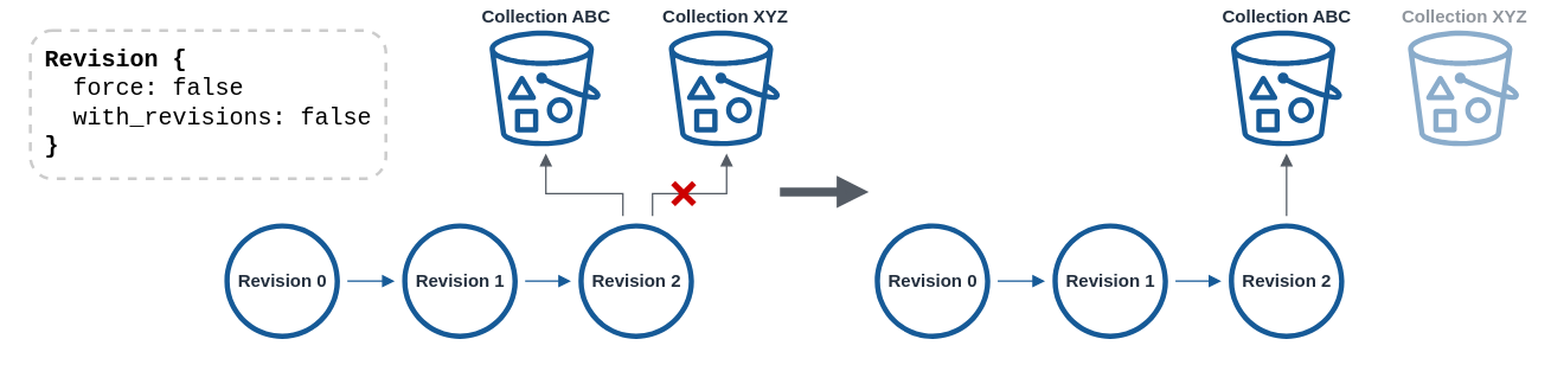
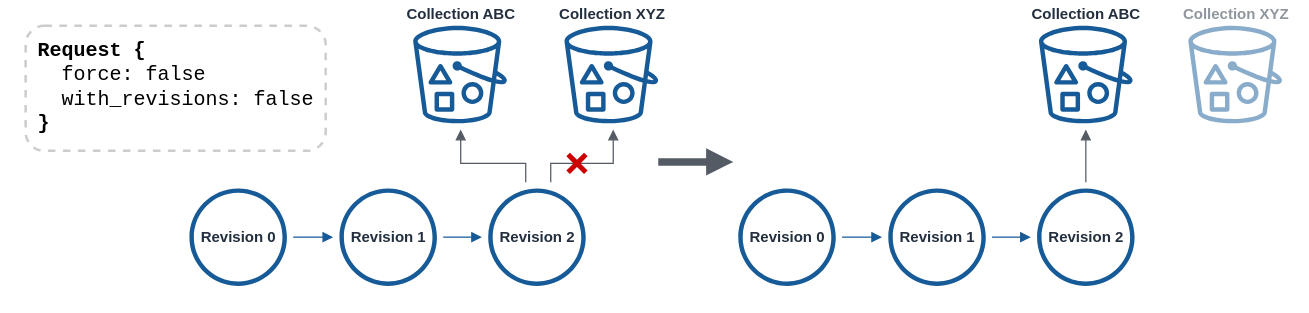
- <mxCell id="21" value="&lt;div style=&quot;font-size: 16px;&quot; align=&quot;left&quot;&gt;&lt;div style=&quot;font-size: 16px;&quot;&gt;&lt;b style=&quot;font-size: 16px;&quot;&gt;&lt;font data-font-src=&quot;https://fonts.googleapis.com/css?family=+Roboto+Mono&quot; style=&quot;font-size: 16px;&quot;&gt;Revision {&lt;/font&gt;&lt;/b&gt;&lt;/div&gt;&lt;/div&gt;&lt;div style=&quot;font-size: 16px;&quot; align=&quot;left&quot;&gt;&lt;div style=&quot;font-size: 16px;&quot;&gt;&lt;b style=&quot;font-size: 16px;&quot;&gt;&lt;font data-font-src=&quot;https://fonts.googleapis.com/css?family=+Roboto+Mono&quot; style=&quot;font-size: 16px;&quot;&gt;&amp;nbsp; &lt;/font&gt;&lt;/b&gt;&lt;font data-font-src=&quot;https://fonts.googleapis.com/css?family=+Roboto+Mono&quot; style=&quot;font-size: 16px;&quot;&gt;force: false&lt;/font&gt;&lt;/div&gt;&lt;div style=&quot;font-size: 16px;&quot;&gt;&lt;font data-font-src=&quot;https://fonts.googleapis.com/css?family=+Roboto+Mono&quot; style=&quot;font-size: 16px;&quot;&gt;&amp;nbsp; with_revisions: false&lt;br style=&quot;font-size: 16px;&quot;&gt;&lt;/font&gt;&lt;/div&gt;&lt;div style=&quot;font-size: 16px;&quot;&gt;&lt;b style=&quot;font-size: 16px;&quot;&gt;&lt;font data-font-src=&quot;https://fonts.googleapis.com/css?family=+Roboto+Mono&quot; style=&quot;font-size: 16px;&quot;&gt;}&lt;/font&gt;&lt;/b&gt;&lt;/div&gt;&lt;/div&gt;" style="text;html=1;strokeColor=#CCCCCC;fillColor=none;align=left;verticalAlign=middle;whiteSpace=wrap;rounded=1;fontFamily=Liberation Mono;fontSource=https%3A%2F%2Ffonts.googleapis.com%2Fcss%3Ffamily%3D%2BRoboto%2BMono;dashed=1;spacing=10;fontSize=16;strokeWidth=2;" parent="1" vertex="1"><mxGeometry x="20" y="20" width="240" height="100" as="geometry" /></mxCell>
+ <mxCell id="21" value="&lt;div style=&quot;font-size: 16px;&quot; align=&quot;left&quot;&gt;&lt;div style=&quot;font-size: 16px;&quot;&gt;&lt;b style=&quot;font-size: 16px;&quot;&gt;&lt;font data-font-src=&quot;https://fonts.googleapis.com/css?family=+Roboto+Mono&quot; style=&quot;font-size: 16px;&quot;&gt;Request {&lt;/font&gt;&lt;/b&gt;&lt;/div&gt;&lt;/div&gt;&lt;div style=&quot;font-size: 16px;&quot; align=&quot;left&quot;&gt;&lt;div style=&quot;font-size: 16px;&quot;&gt;&lt;b style=&quot;font-size: 16px;&quot;&gt;&lt;font data-font-src=&quot;https://fonts.googleapis.com/css?family=+Roboto+Mono&quot; style=&quot;font-size: 16px;&quot;&gt;&amp;nbsp; &lt;/font&gt;&lt;/b&gt;&lt;font data-font-src=&quot;https://fonts.googleapis.com/css?family=+Roboto+Mono&quot; style=&quot;font-size: 16px;&quot;&gt;force: false&lt;/font&gt;&lt;/div&gt;&lt;div style=&quot;font-size: 16px;&quot;&gt;&lt;font data-font-src=&quot;https://fonts.googleapis.com/css?family=+Roboto+Mono&quot; style=&quot;font-size: 16px;&quot;&gt;&amp;nbsp; with_revisions: false&lt;br style=&quot;font-size: 16px;&quot;&gt;&lt;/font&gt;&lt;/div&gt;&lt;div style=&quot;font-size: 16px;&quot;&gt;&lt;b style=&quot;font-size: 16px;&quot;&gt;&lt;font data-font-src=&quot;https://fonts.googleapis.com/css?family=+Roboto+Mono&quot; style=&quot;font-size: 16px;&quot;&gt;}&lt;/font&gt;&lt;/b&gt;&lt;/div&gt;&lt;/div&gt;" style="text;html=1;strokeColor=#CCCCCC;fillColor=none;align=left;verticalAlign=middle;whiteSpace=wrap;rounded=1;fontFamily=Liberation Mono;fontSource=https%3A%2F%2Ffonts.googleapis.com%2Fcss%3Ffamily%3D%2BRoboto%2BMono;dashed=1;spacing=10;fontSize=16;strokeWidth=2;" parent="1" vertex="1"><mxGeometry x="20" y="20" width="240" height="100" as="geometry" /></mxCell>
